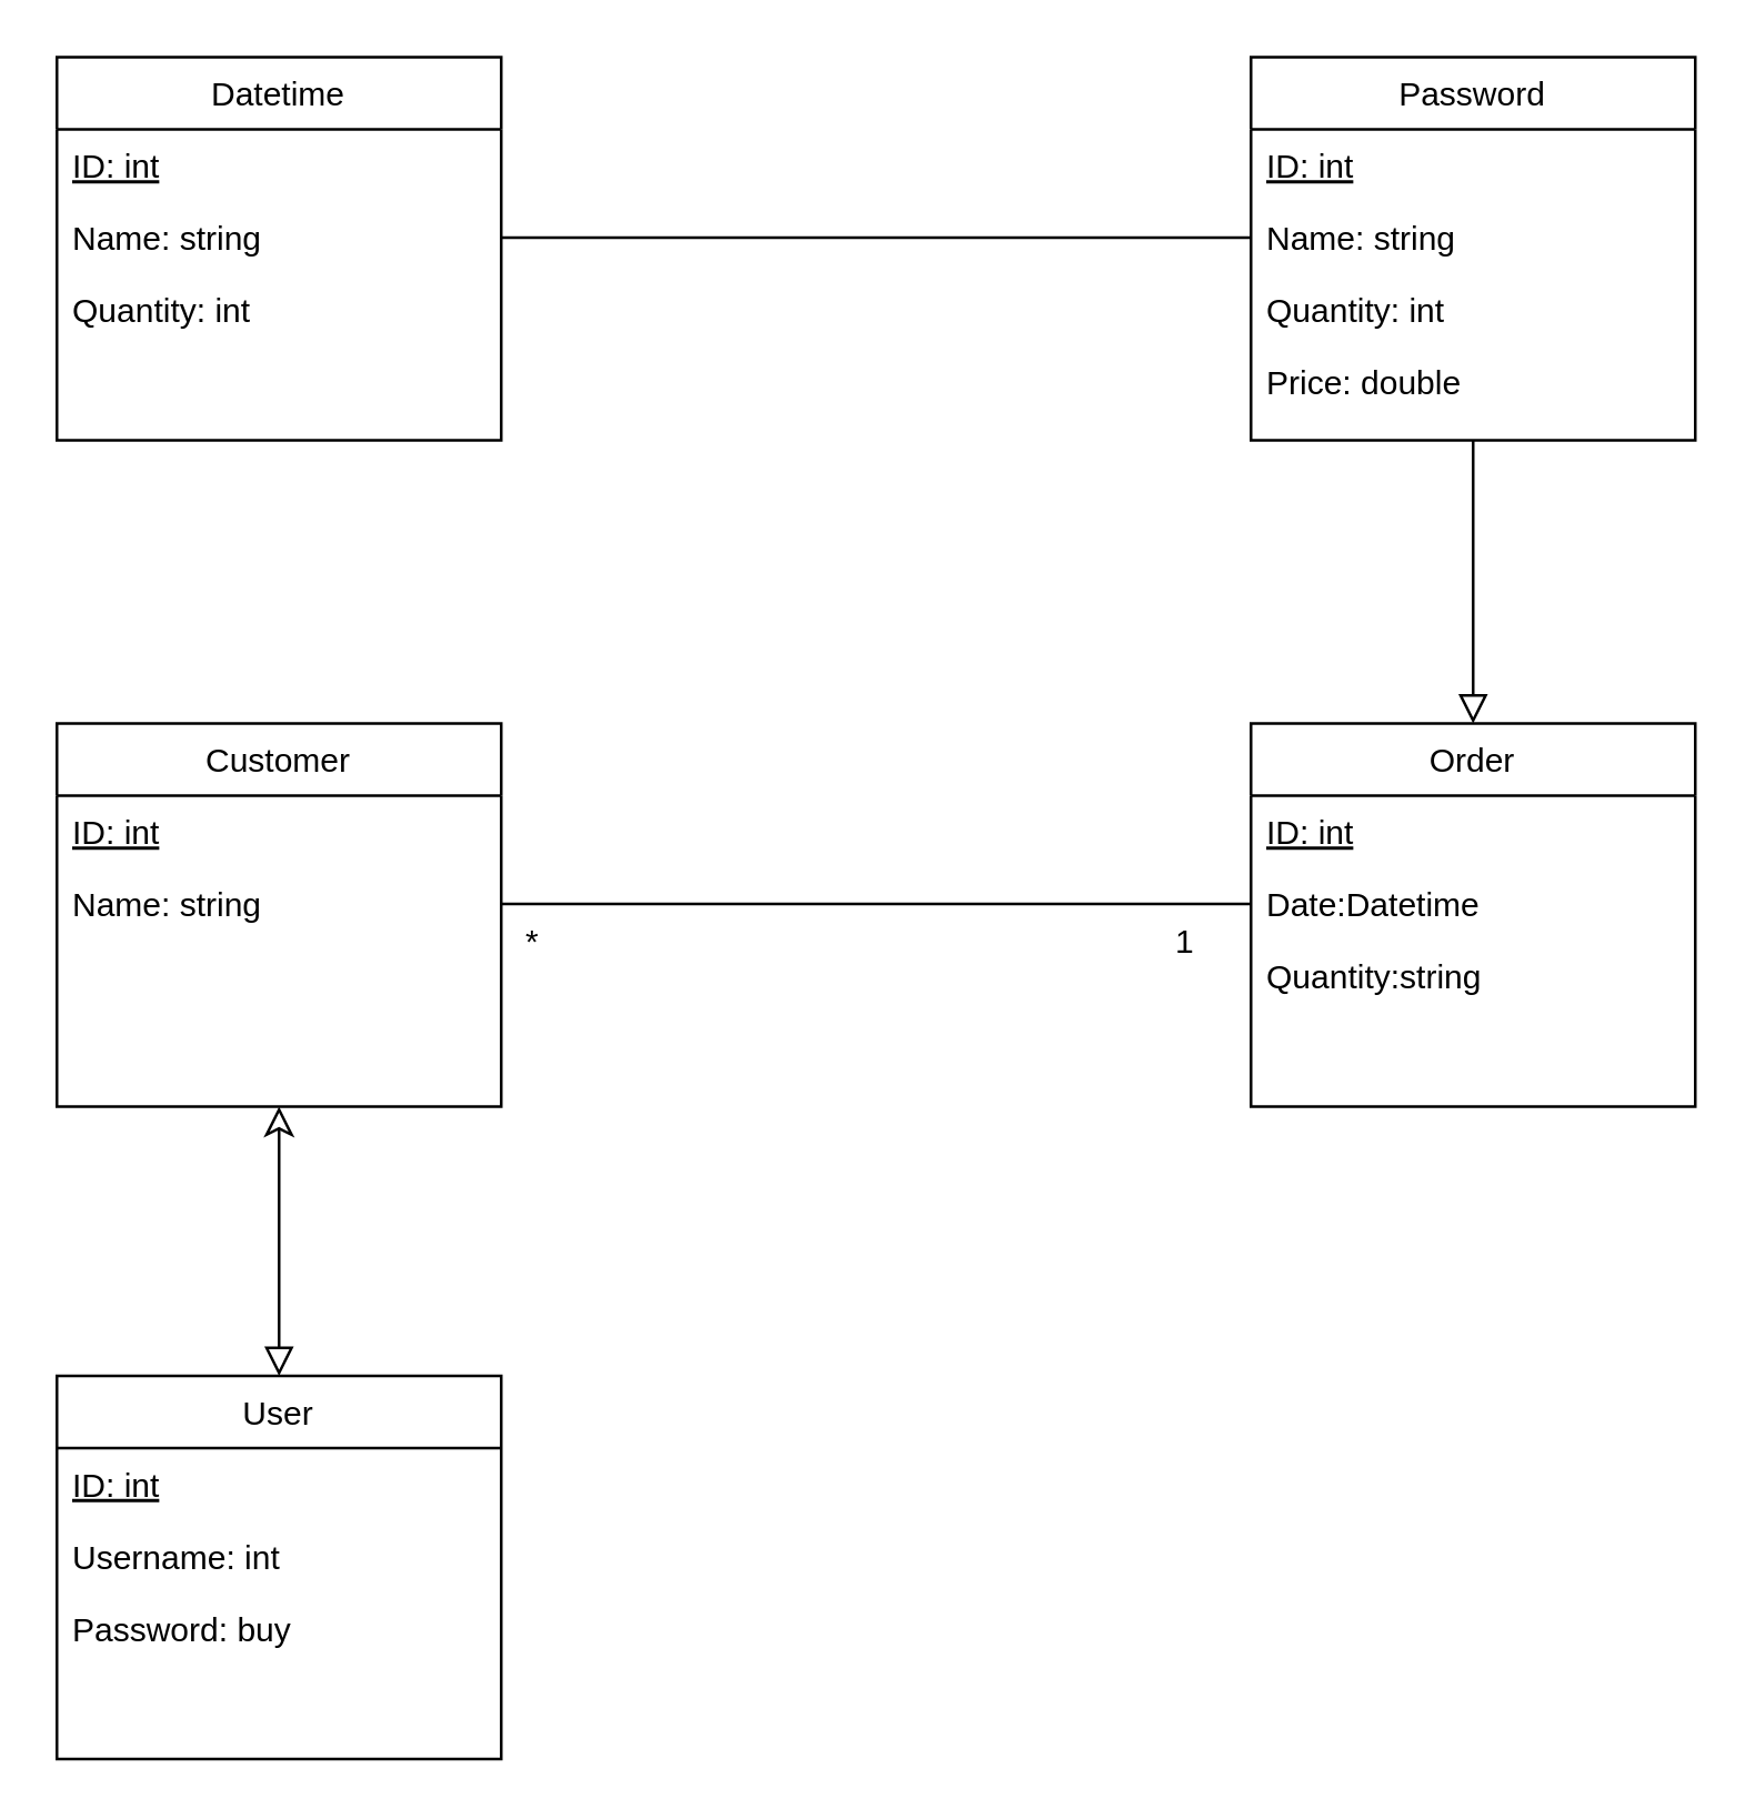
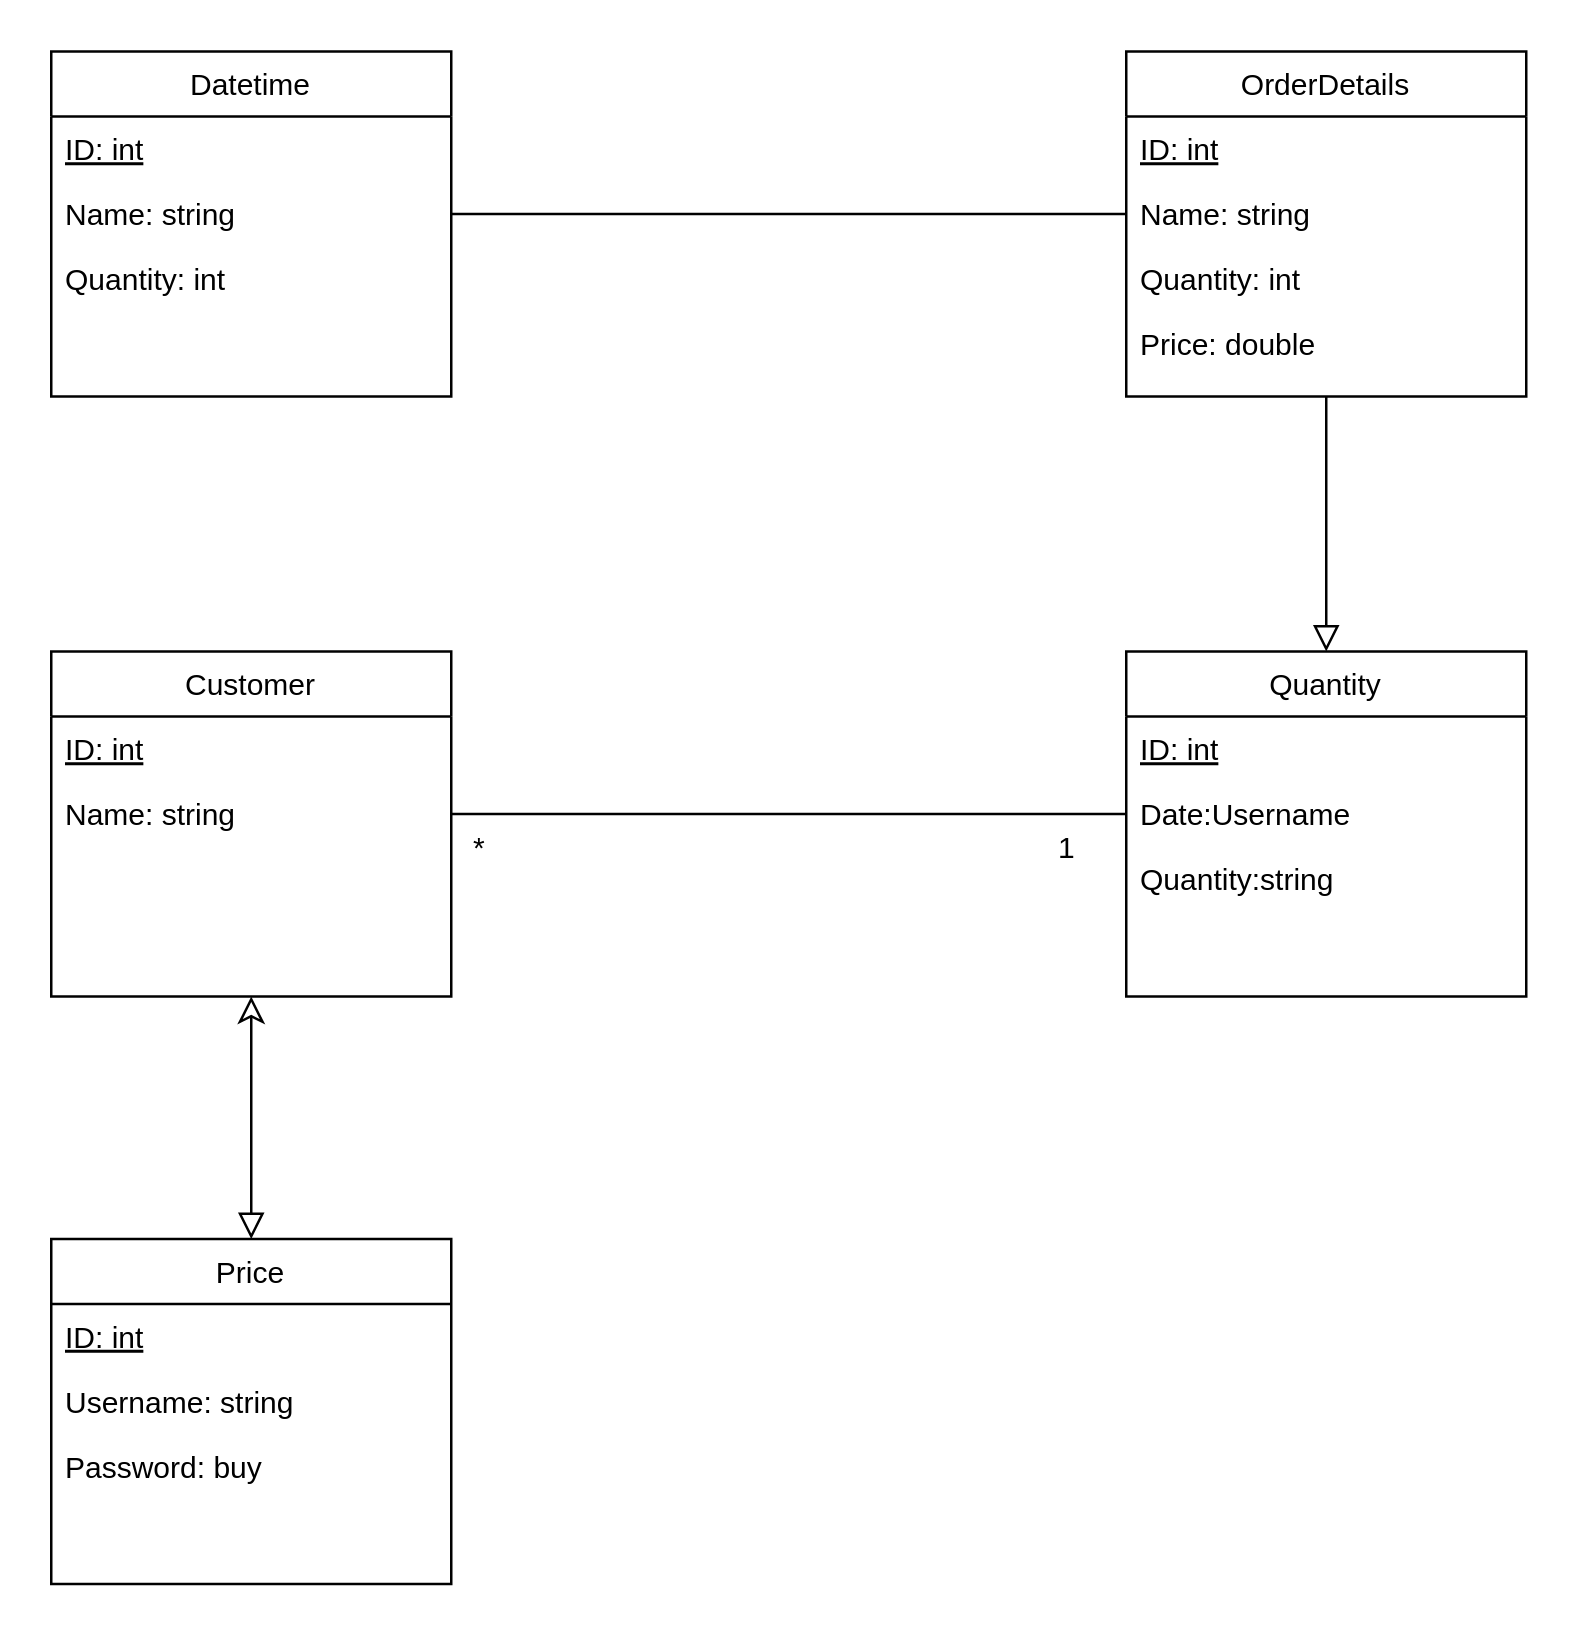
- <mxCell id="17" value="Password" style="swimlane;fontStyle=0;align=center;verticalAlign=top;childLayout=stackLayout;horizontal=1;startSize=26;horizontalStack=0;resizeParent=1;resizeLast=0;collapsible=1;marginBottom=0;rounded=0;shadow=0;strokeWidth=1;" vertex="1" parent="1"><mxGeometry x="450" y="20" width="160" height="138" as="geometry"><mxRectangle x="130" y="380" width="160" height="26" as="alternateBounds" /></mxGeometry></mxCell>
+ <mxCell id="17" value="OrderDetails" style="swimlane;fontStyle=0;align=center;verticalAlign=top;childLayout=stackLayout;horizontal=1;startSize=26;horizontalStack=0;resizeParent=1;resizeLast=0;collapsible=1;marginBottom=0;rounded=0;shadow=0;strokeWidth=1;" vertex="1" parent="1"><mxGeometry x="450" y="20" width="160" height="138" as="geometry"><mxRectangle x="130" y="380" width="160" height="26" as="alternateBounds" /></mxGeometry></mxCell>
- <mxCell id="9" value="Order" style="swimlane;fontStyle=0;align=center;verticalAlign=top;childLayout=stackLayout;horizontal=1;startSize=26;horizontalStack=0;resizeParent=1;resizeLast=0;collapsible=1;marginBottom=0;rounded=0;shadow=0;strokeWidth=1;" vertex="1" parent="1"><mxGeometry x="450" y="260" width="160" height="138" as="geometry"><mxRectangle x="130" y="380" width="160" height="26" as="alternateBounds" /></mxGeometry></mxCell>
+ <mxCell id="9" value="Quantity" style="swimlane;fontStyle=0;align=center;verticalAlign=top;childLayout=stackLayout;horizontal=1;startSize=26;horizontalStack=0;resizeParent=1;resizeLast=0;collapsible=1;marginBottom=0;rounded=0;shadow=0;strokeWidth=1;" vertex="1" parent="1"><mxGeometry x="450" y="260" width="160" height="138" as="geometry"><mxRectangle x="130" y="380" width="160" height="26" as="alternateBounds" /></mxGeometry></mxCell>
- <mxCell id="11" value="Date:Datetime" style="text;align=left;verticalAlign=top;spacingLeft=4;spacingRight=4;overflow=hidden;rotatable=0;points=[[0,0.5],[1,0.5]];portConstraint=eastwest;" vertex="1" parent="9"><mxGeometry y="52" width="160" height="26" as="geometry" /></mxCell>
+ <mxCell id="11" value="Date:Username" style="text;align=left;verticalAlign=top;spacingLeft=4;spacingRight=4;overflow=hidden;rotatable=0;points=[[0,0.5],[1,0.5]];portConstraint=eastwest;" vertex="1" parent="9"><mxGeometry y="52" width="160" height="26" as="geometry" /></mxCell>
- <mxCell id="24" value="User" style="swimlane;fontStyle=0;align=center;verticalAlign=top;childLayout=stackLayout;horizontal=1;startSize=26;horizontalStack=0;resizeParent=1;resizeLast=0;collapsible=1;marginBottom=0;rounded=0;shadow=0;strokeWidth=1;" vertex="1" parent="1"><mxGeometry x="20" y="495" width="160" height="138" as="geometry"><mxRectangle x="130" y="380" width="160" height="26" as="alternateBounds" /></mxGeometry></mxCell>
+ <mxCell id="24" value="Price" style="swimlane;fontStyle=0;align=center;verticalAlign=top;childLayout=stackLayout;horizontal=1;startSize=26;horizontalStack=0;resizeParent=1;resizeLast=0;collapsible=1;marginBottom=0;rounded=0;shadow=0;strokeWidth=1;" vertex="1" parent="1"><mxGeometry x="20" y="495" width="160" height="138" as="geometry"><mxRectangle x="130" y="380" width="160" height="26" as="alternateBounds" /></mxGeometry></mxCell>
- <mxCell id="26" value="Username: int" style="text;align=left;verticalAlign=top;spacingLeft=4;spacingRight=4;overflow=hidden;rotatable=0;points=[[0,0.5],[1,0.5]];portConstraint=eastwest;" vertex="1" parent="24"><mxGeometry y="52" width="160" height="26" as="geometry" /></mxCell>
+ <mxCell id="26" value="Username: string" style="text;align=left;verticalAlign=top;spacingLeft=4;spacingRight=4;overflow=hidden;rotatable=0;points=[[0,0.5],[1,0.5]];portConstraint=eastwest;" vertex="1" parent="24"><mxGeometry y="52" width="160" height="26" as="geometry" /></mxCell>
